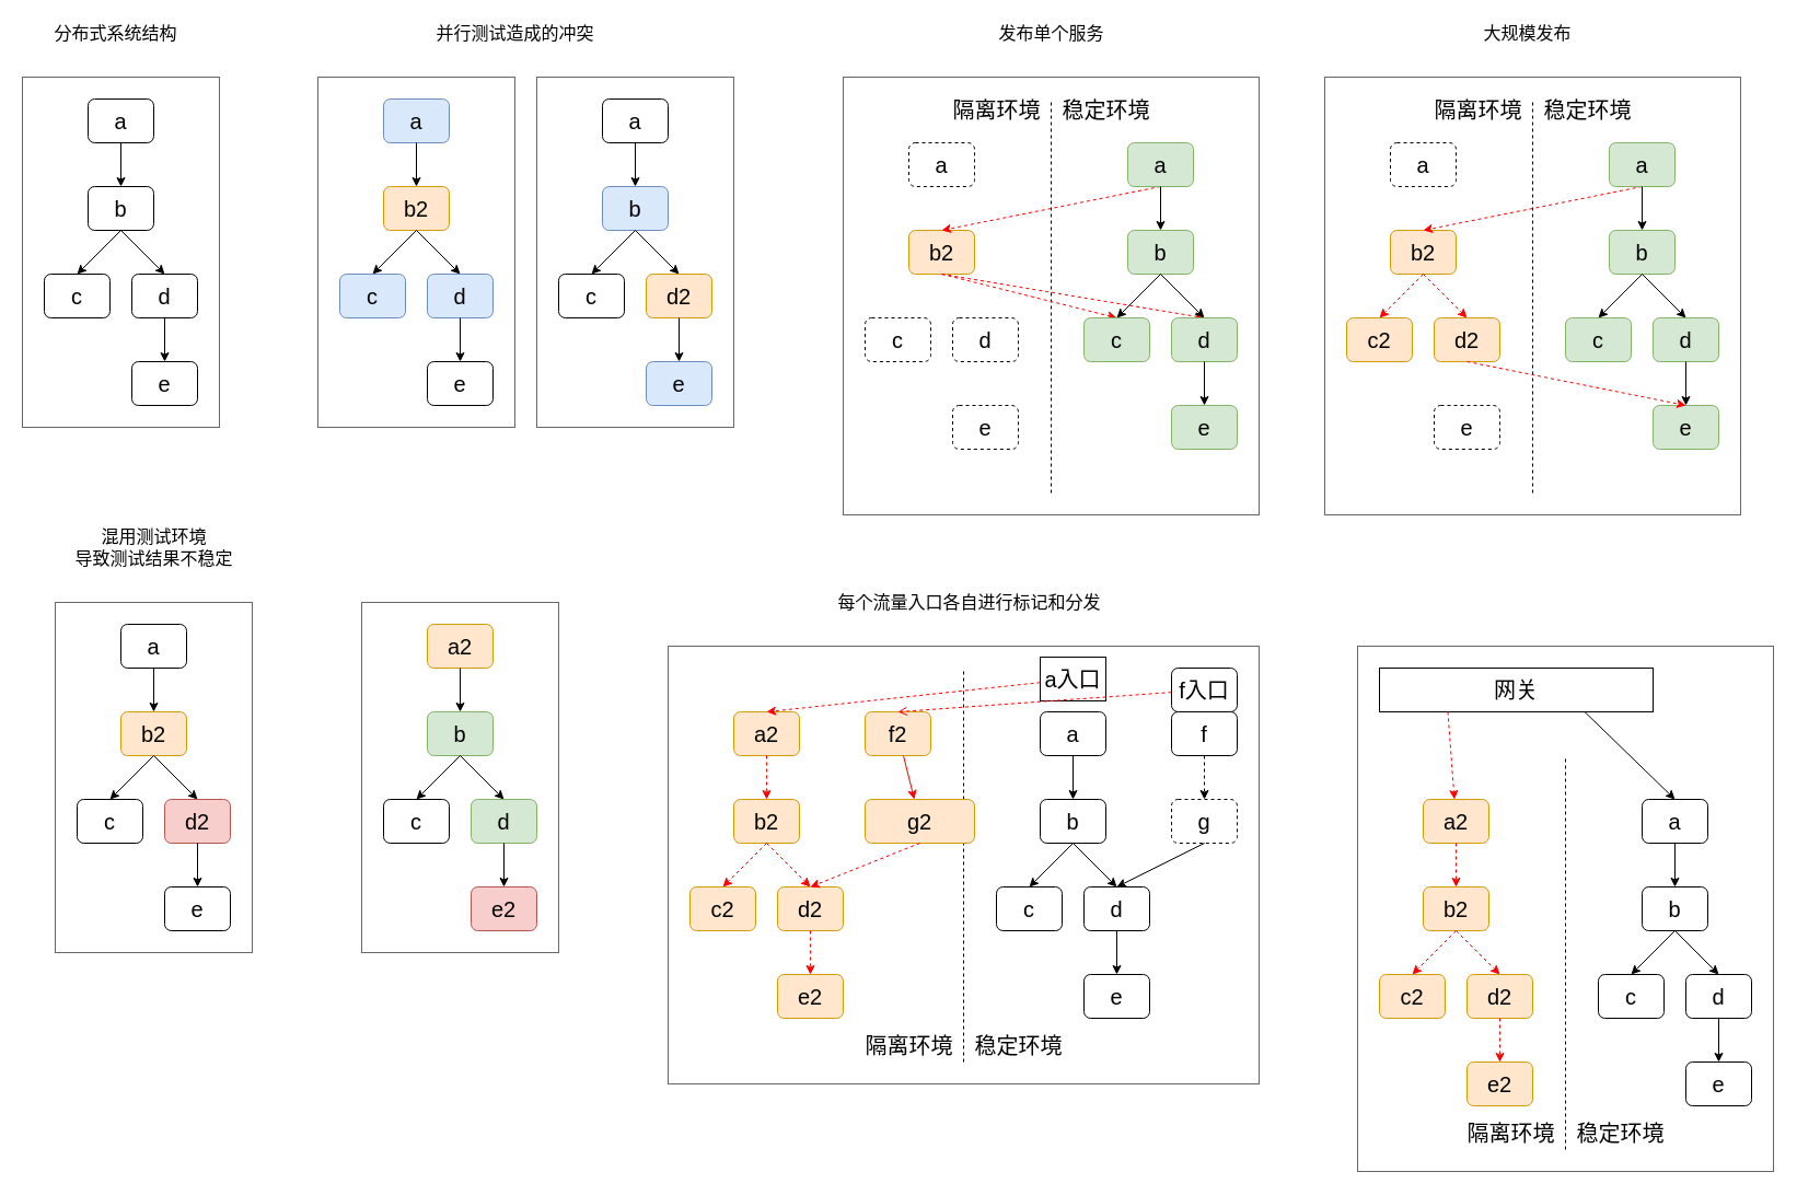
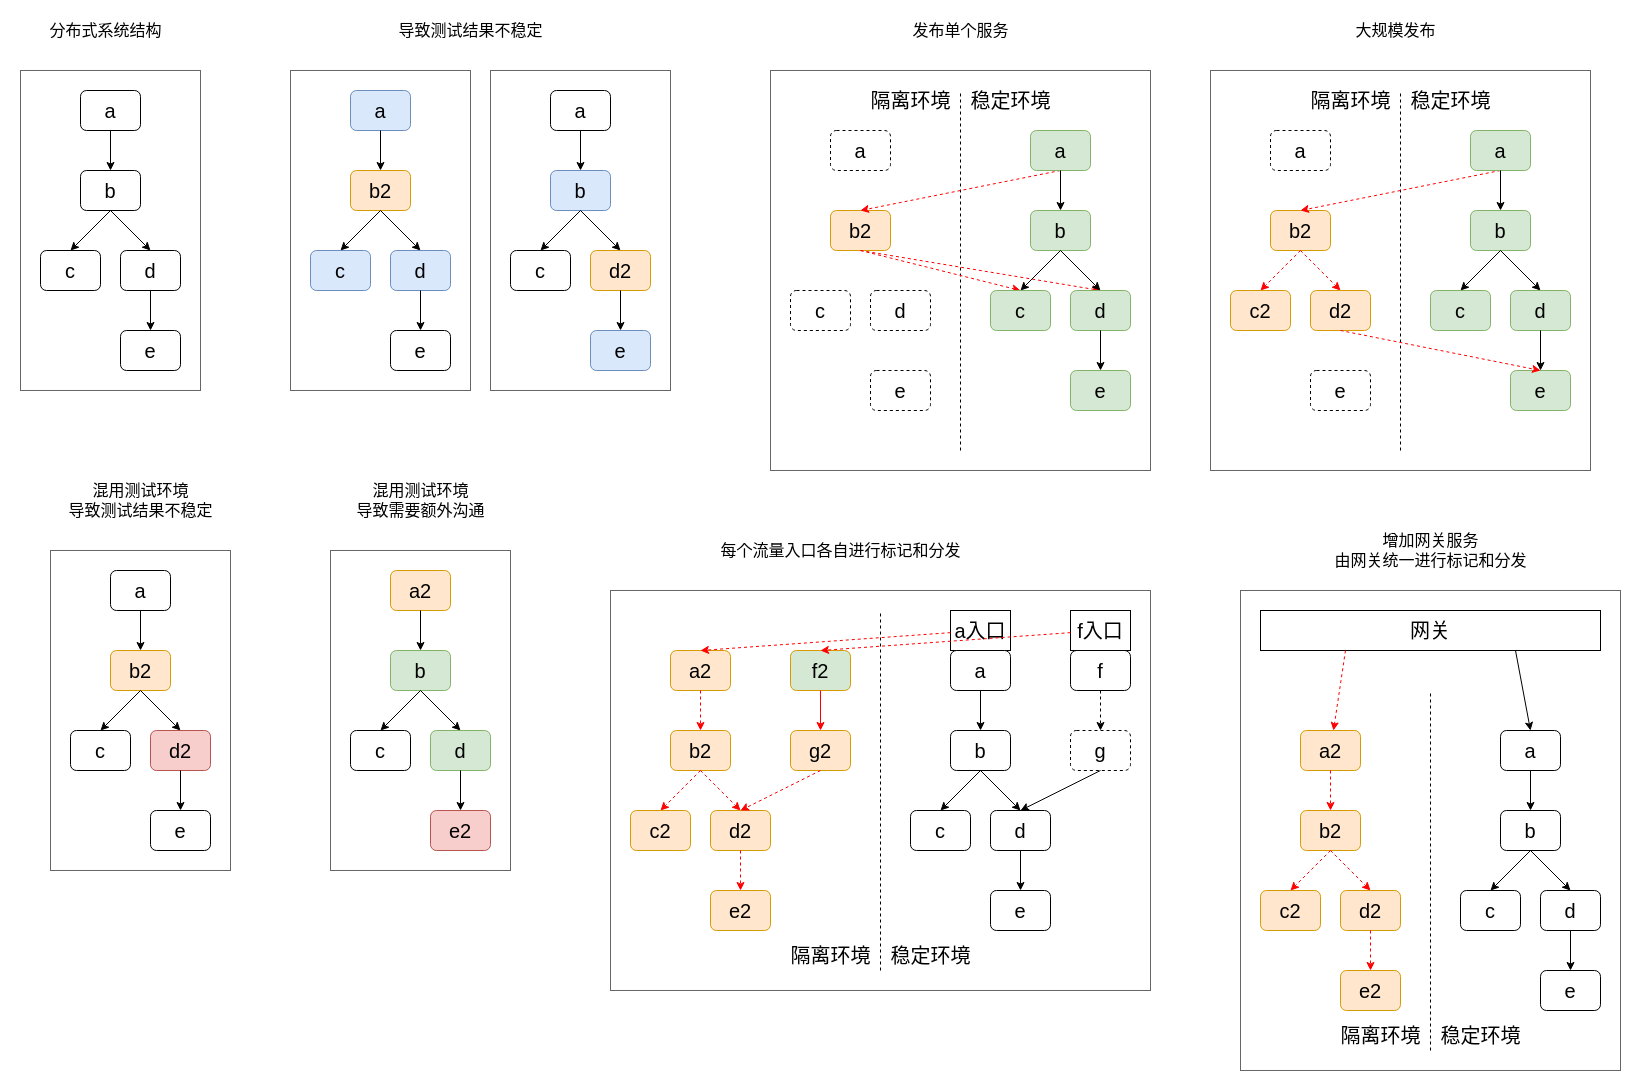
- <mxCell id="155" value="并行测试造成的冲突" style="text;html=1;align=center;verticalAlign=middle;resizable=0;points=[];autosize=1;strokeColor=none;fillColor=none;fontSize=16;" vertex="1" parent="1"><mxGeometry x="390" y="20" width="160" height="20" as="geometry" /></mxCell>
+ <mxCell id="155" value="导致测试结果不稳定" style="text;html=1;align=center;verticalAlign=middle;resizable=0;points=[];autosize=1;strokeColor=none;fillColor=none;fontSize=16;" vertex="1" parent="1"><mxGeometry x="390" y="20" width="160" height="20" as="geometry" /></mxCell>
+ <mxCell id="157" value="混用测试环境&lt;br&gt;导致需要额外沟通" style="text;html=1;align=center;verticalAlign=middle;resizable=0;points=[];autosize=1;strokeColor=none;fillColor=none;fontSize=16;" vertex="1" parent="1"><mxGeometry x="350" y="480" width="140" height="40" as="geometry" /></mxCell>
- <mxCell id="159" value="每个流量入口各自进行标记和分发" style="text;html=1;align=center;verticalAlign=middle;resizable=0;points=[];autosize=1;strokeColor=none;fillColor=none;fontSize=16;" vertex="1" parent="1"><mxGeometry x="755" y="540" width="260" height="20" as="geometry" /></mxCell>
+ <mxCell id="159" value="每个流量入口各自进行标记和分发" style="text;html=1;align=center;verticalAlign=middle;resizable=0;points=[];autosize=1;strokeColor=none;fillColor=none;fontSize=16;" vertex="1" parent="1"><mxGeometry x="710" y="540" width="260" height="20" as="geometry" /></mxCell>
+ <mxCell id="158" value="增加网关服务&lt;br&gt;由网关统一进行标记和分发" style="text;html=1;align=center;verticalAlign=middle;resizable=0;points=[];autosize=1;strokeColor=none;fillColor=none;fontSize=16;" vertex="1" parent="1"><mxGeometry x="1325" y="530" width="210" height="40" as="geometry" /></mxCell>
- <mxCell id="49" value="a入口" style="rounded=0;whiteSpace=wrap;html=1;fontSize=20;" parent="1" vertex="1"><mxGeometry x="950" y="600" width="60" height="40" as="geometry" /></mxCell>
+ <mxCell id="49" value="a入口" style="rounded=0;whiteSpace=wrap;html=1;fontSize=20;" parent="1" vertex="1"><mxGeometry x="950" y="610" width="60" height="40" as="geometry" /></mxCell>
- <mxCell id="148" value="f入口" style="whiteSpace=wrap;html=1;fontSize=20;rounded=1;" parent="1" vertex="1"><mxGeometry x="1070" y="610" width="60" height="40" as="geometry" /></mxCell>
+ <mxCell id="148" value="f入口" style="rounded=0;whiteSpace=wrap;html=1;fontSize=20;" parent="1" vertex="1"><mxGeometry x="1070" y="610" width="60" height="40" as="geometry" /></mxCell>
- <mxCell id="43" value="网关" style="rounded=0;whiteSpace=wrap;html=1;fontSize=20;" parent="1" vertex="1"><mxGeometry x="1260" y="610" width="250" height="40" as="geometry" /></mxCell>
+ <mxCell id="43" value="网关" style="rounded=0;whiteSpace=wrap;html=1;fontSize=20;" parent="1" vertex="1"><mxGeometry x="1260" y="610" width="340" height="40" as="geometry" /></mxCell>
- <mxCell id="153" value="" style="endArrow=open;html=1;rounded=0;fontSize=20;fillColor=#f8cecc;strokeColor=#FF0000;dashed=1;entryX=0.5;entryY=0;entryDx=0;entryDy=0;" parent="1" source="148" target="149" edge="1"><mxGeometry width="50" height="50" relative="1" as="geometry"><mxPoint x="960" y="642.143" as="sourcePoint" /><mxPoint x="810" y="540" as="targetPoint" /></mxGeometry></mxCell>
+ <mxCell id="153" value="" style="endArrow=classic;html=1;rounded=0;fontSize=20;fillColor=#f8cecc;strokeColor=#FF0000;dashed=1;entryX=0.5;entryY=0;entryDx=0;entryDy=0;" parent="1" source="148" target="149" edge="1"><mxGeometry width="50" height="50" relative="1" as="geometry"><mxPoint x="960" y="642.143" as="sourcePoint" /><mxPoint x="810" y="540" as="targetPoint" /></mxGeometry></mxCell>
- <mxCell id="149" value="f2" style="rounded=1;whiteSpace=wrap;html=1;fontSize=20;fillColor=#ffe6cc;strokeColor=#d79b00;" parent="1" vertex="1"><mxGeometry x="790" y="650" width="60" height="40" as="geometry" /></mxCell>
+ <mxCell id="149" value="f2" style="rounded=1;whiteSpace=wrap;html=1;fontSize=20;fillColor=#d5e8d4;strokeColor=#d79b00;" parent="1" vertex="1"><mxGeometry x="790" y="650" width="60" height="40" as="geometry" /></mxCell>
- <mxCell id="150" value="g2" style="rounded=1;whiteSpace=wrap;html=1;fontSize=20;fillColor=#ffe6cc;strokeColor=#d79b00;" parent="1" vertex="1"><mxGeometry x="790" y="730" width="100" height="40" as="geometry" /></mxCell>
+ <mxCell id="150" value="g2" style="rounded=1;whiteSpace=wrap;html=1;fontSize=20;fillColor=#ffe6cc;strokeColor=#d79b00;" parent="1" vertex="1"><mxGeometry x="790" y="730" width="60" height="40" as="geometry" /></mxCell>
